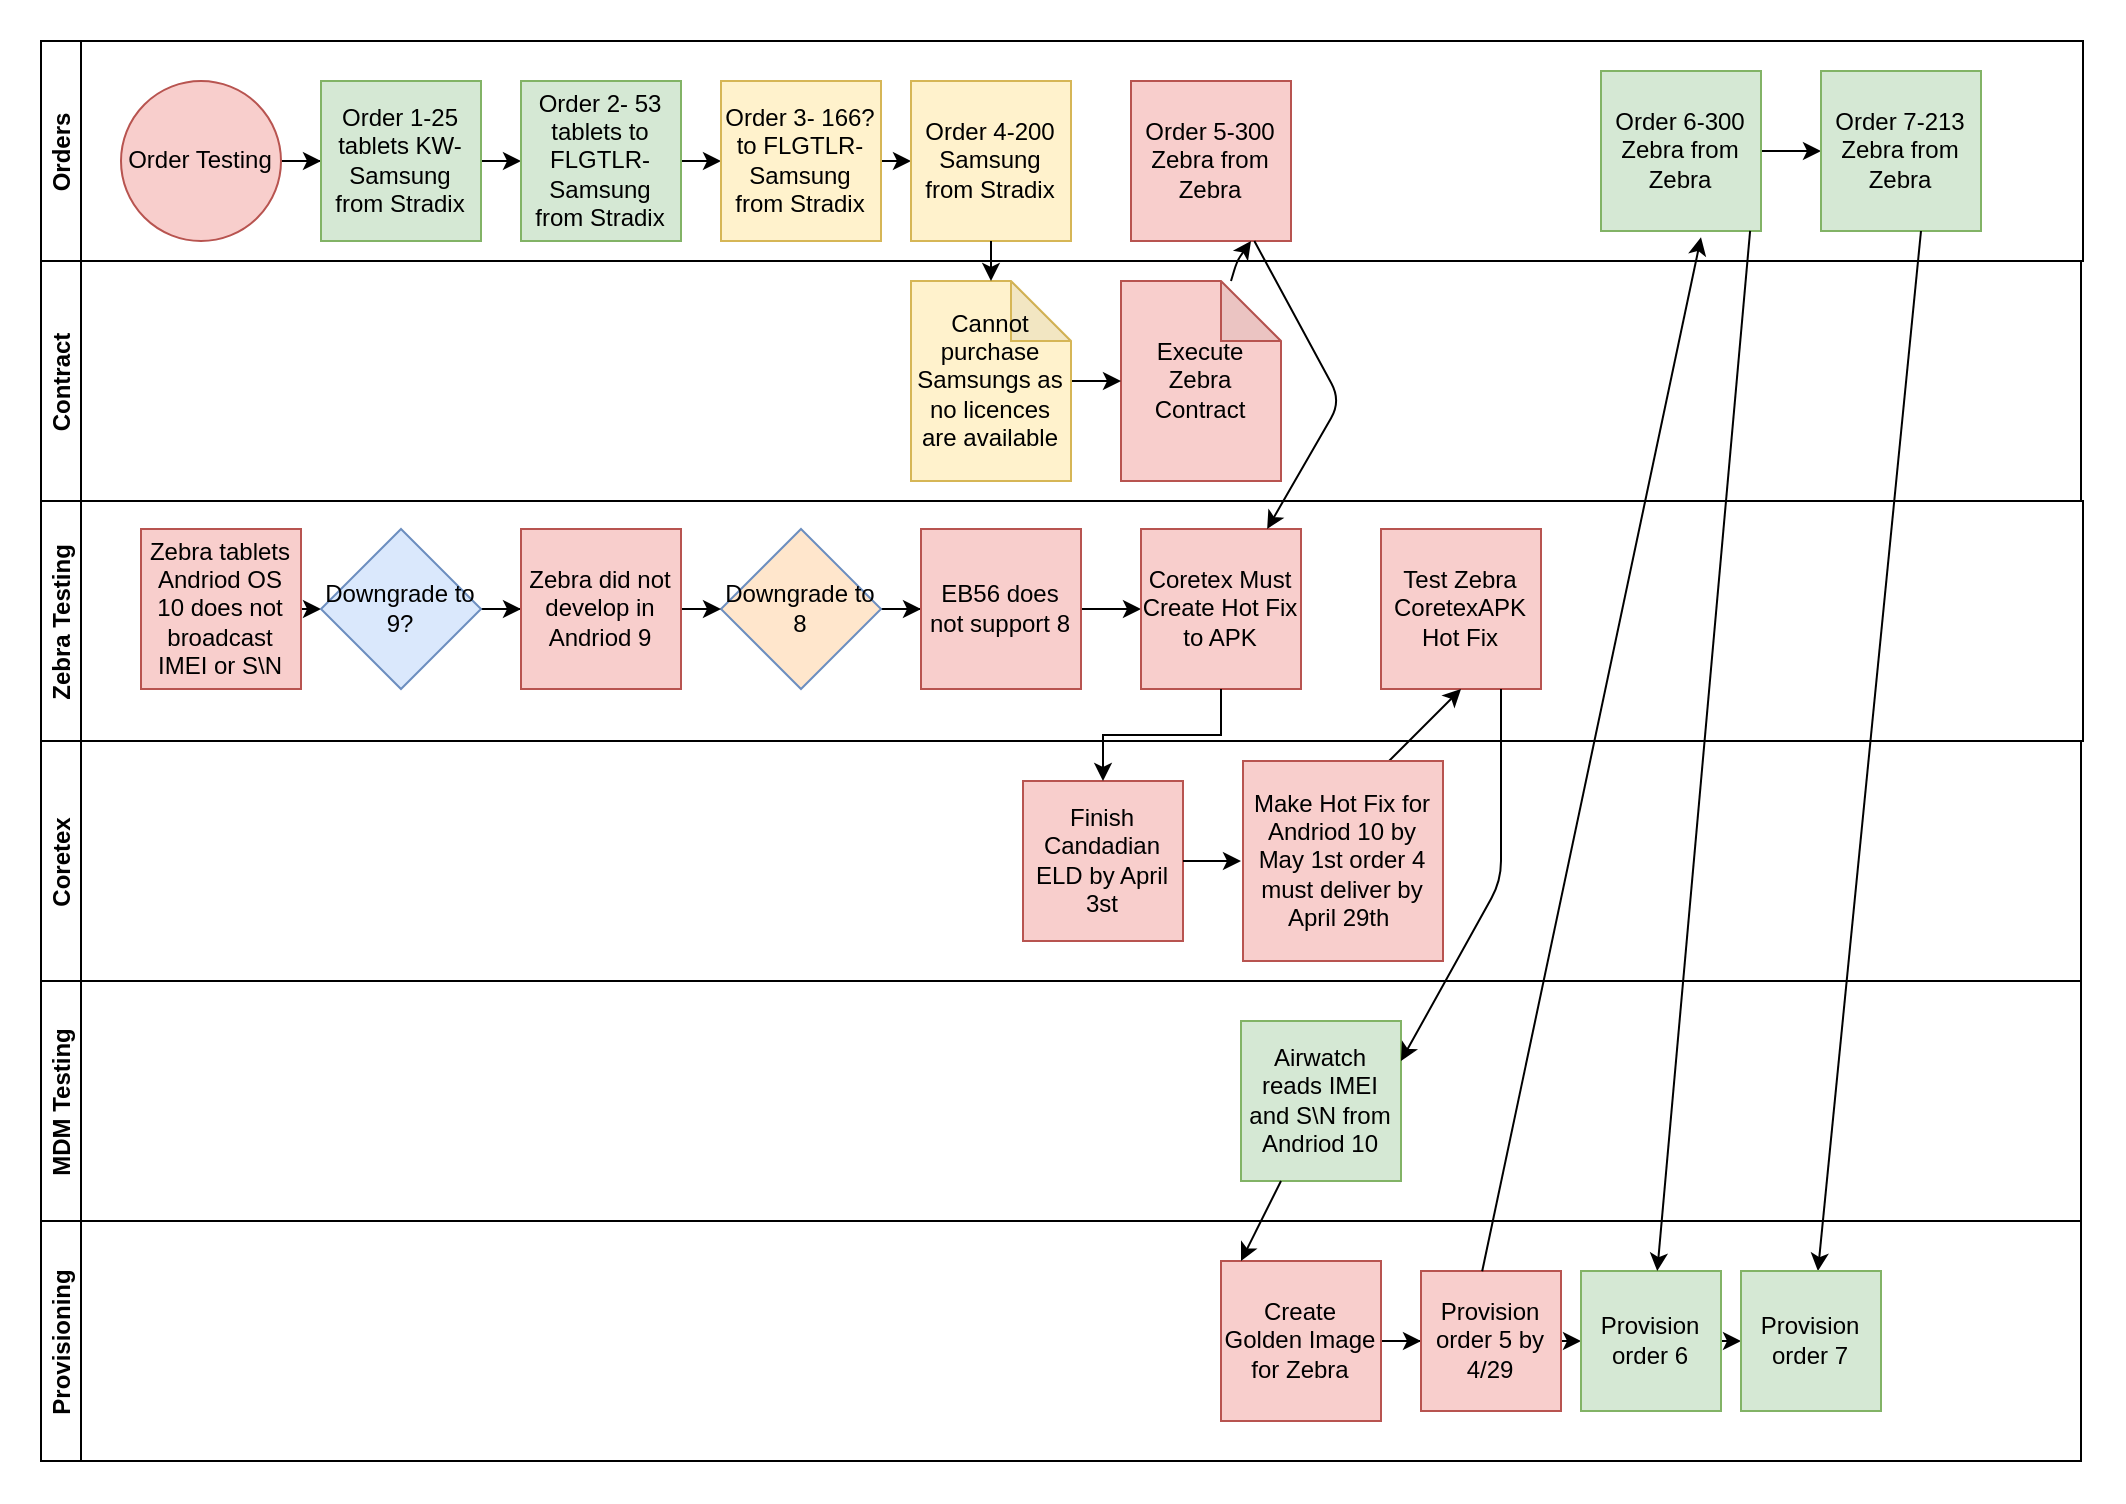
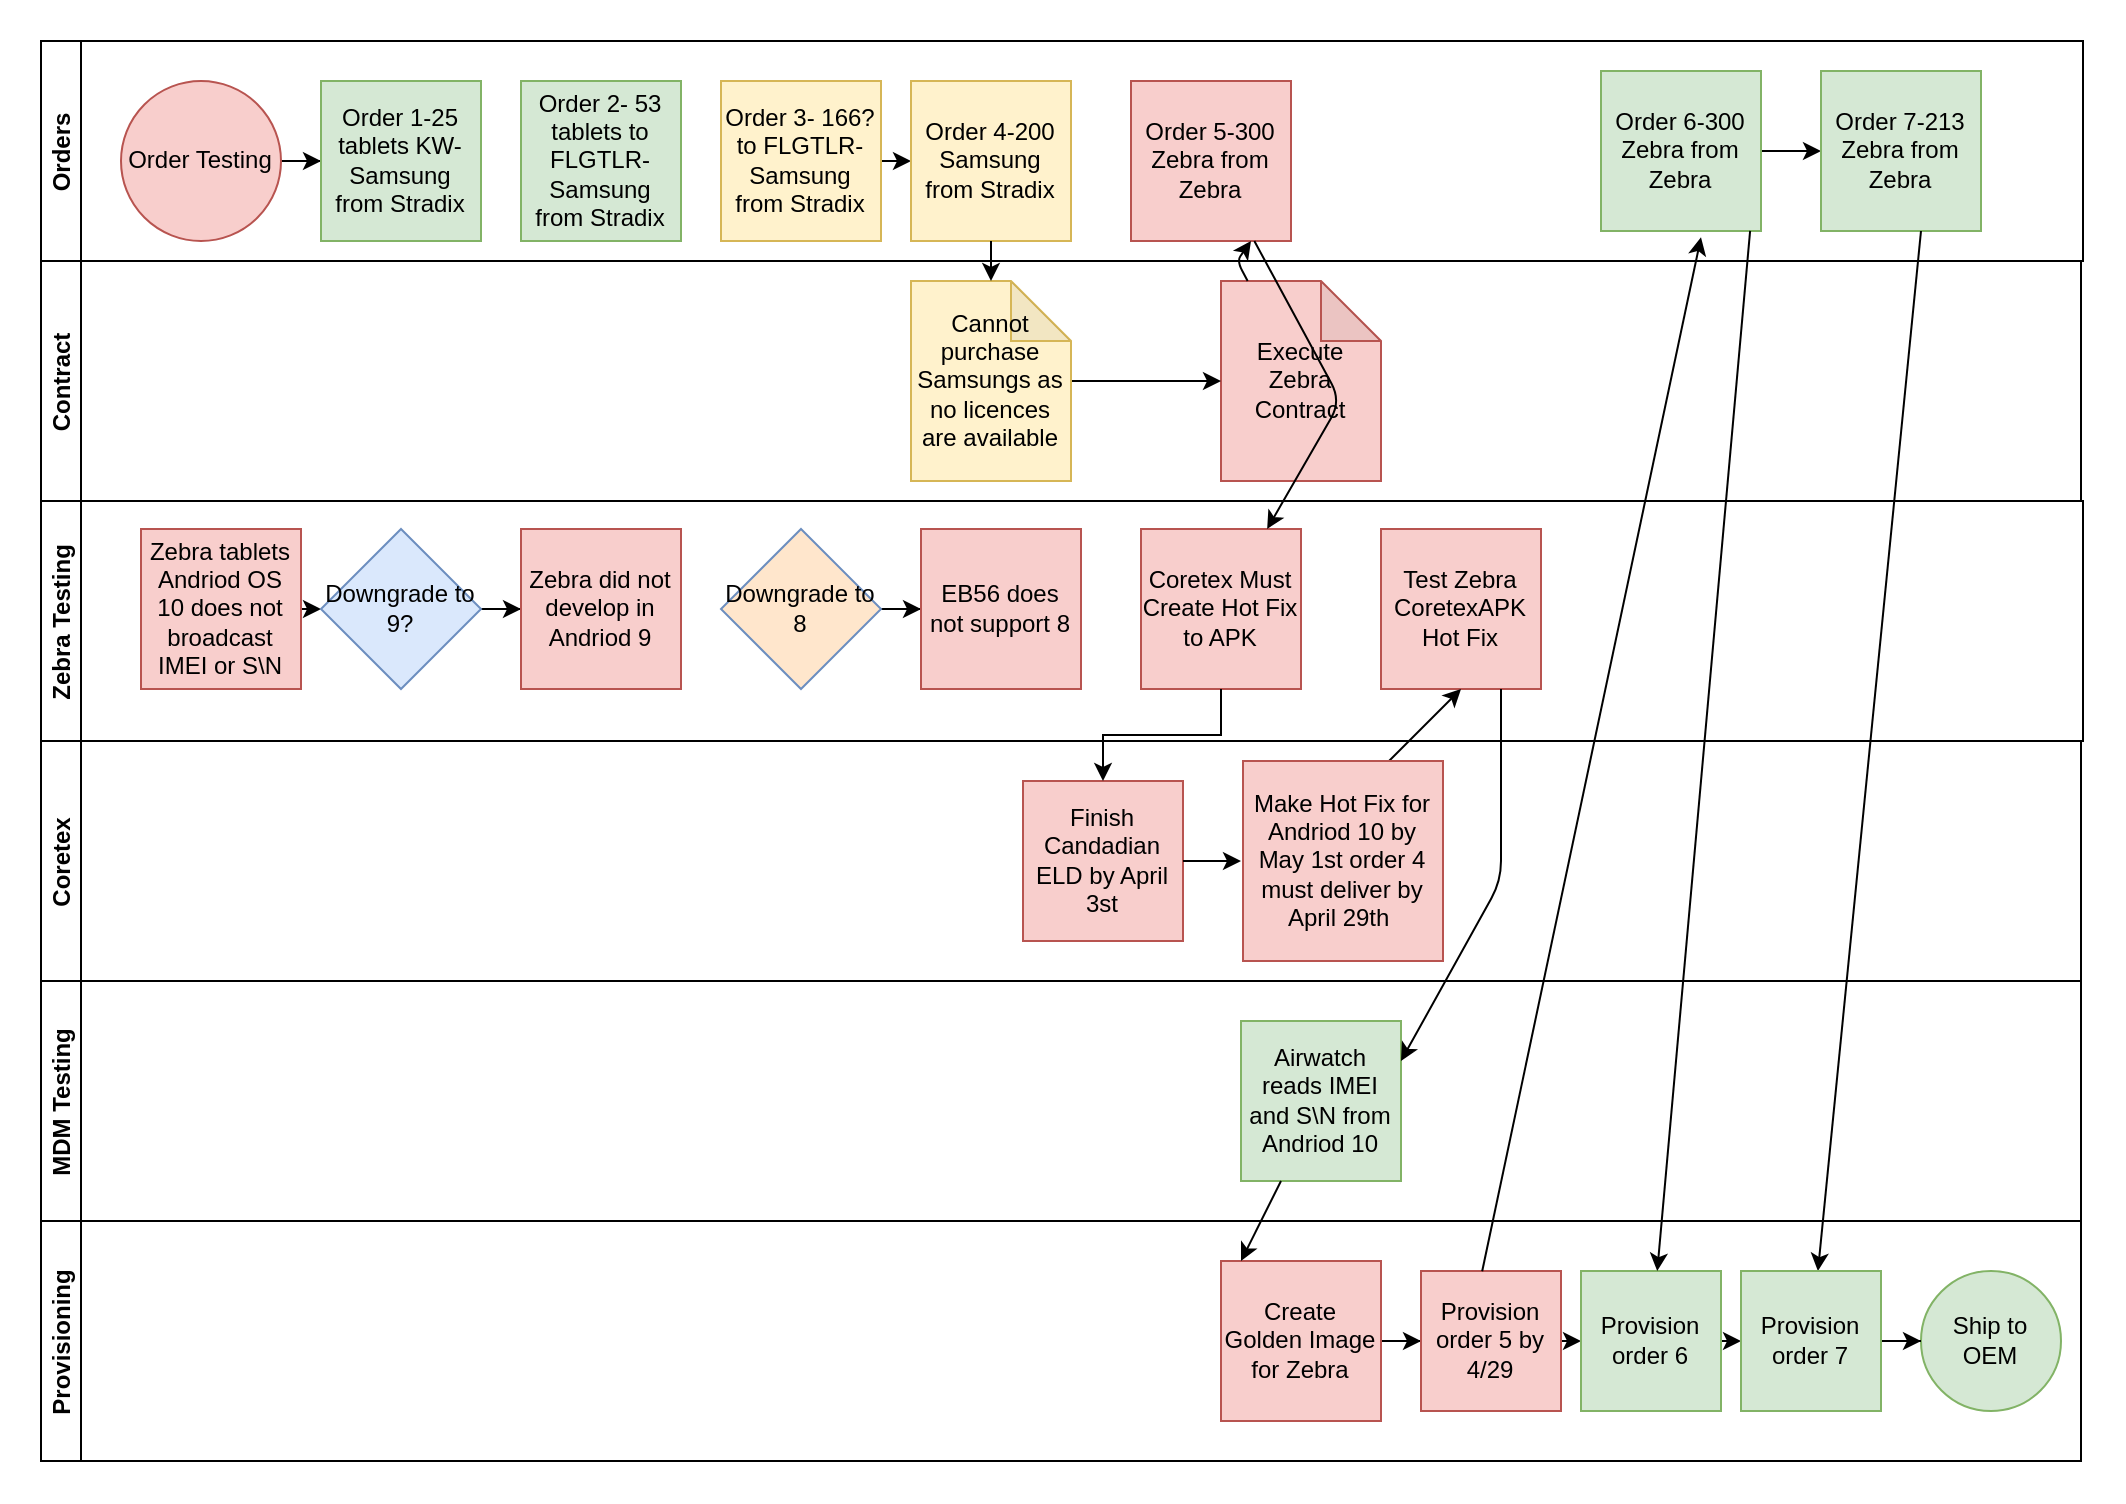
- <mxCell id="5" style="edgeStyle=orthogonalEdgeStyle;rounded=0;orthogonalLoop=1;jettySize=auto;html=1;exitX=1;exitY=0.5;exitDx=0;exitDy=0;entryX=0;entryY=0.5;entryDx=0;entryDy=0;" edge="1" parent="2" source="6" target="8"><mxGeometry relative="1" as="geometry" /></mxCell>
- <mxCell id="7" style="edgeStyle=orthogonalEdgeStyle;rounded=0;orthogonalLoop=1;jettySize=auto;html=1;exitX=1;exitY=0.5;exitDx=0;exitDy=0;entryX=0;entryY=0.5;entryDx=0;entryDy=0;" edge="1" parent="2" source="8" target="10"><mxGeometry relative="1" as="geometry" /></mxCell>
- <mxCell id="32" value="Execute Zebra Contract" style="shape=note;whiteSpace=wrap;html=1;backgroundOutline=1;darkOpacity=0.05;rounded=0;fillColor=#f8cecc;strokeColor=#b85450;" vertex="1" parent="31"><mxGeometry x="540" y="10" width="80" height="100" as="geometry" /></mxCell>
+ <mxCell id="32" value="Execute Zebra Contract" style="shape=note;whiteSpace=wrap;html=1;backgroundOutline=1;darkOpacity=0.05;rounded=0;fillColor=#f8cecc;strokeColor=#b85450;" vertex="1" parent="31"><mxGeometry x="590" y="10" width="80" height="100" as="geometry" /></mxCell>
- <mxCell id="24" style="edgeStyle=orthogonalEdgeStyle;rounded=0;orthogonalLoop=1;jettySize=auto;html=1;exitX=1;exitY=0.5;exitDx=0;exitDy=0;entryX=0;entryY=0.5;entryDx=0;entryDy=0;" edge="1" parent="17" source="25" target="23"><mxGeometry relative="1" as="geometry" /></mxCell>
- <mxCell id="26" style="edgeStyle=orthogonalEdgeStyle;rounded=0;orthogonalLoop=1;jettySize=auto;html=1;entryX=0;entryY=0.5;entryDx=0;entryDy=0;" edge="1" parent="17" source="27" target="28"><mxGeometry relative="1" as="geometry" /></mxCell>
+ <mxCell id="46" style="edgeStyle=orthogonalEdgeStyle;rounded=0;orthogonalLoop=1;jettySize=auto;html=1;entryX=0;entryY=0.5;entryDx=0;entryDy=0;" edge="1" parent="38" source="47" target="41"><mxGeometry relative="1" as="geometry" /></mxCell>
+ <mxCell id="41" value="Ship to OEM" style="ellipse;whiteSpace=wrap;html=1;aspect=fixed;rounded=0;fillColor=#d5e8d4;strokeColor=#82b366;" vertex="1" parent="38"><mxGeometry x="940" y="25" width="70" height="70" as="geometry" /></mxCell>
